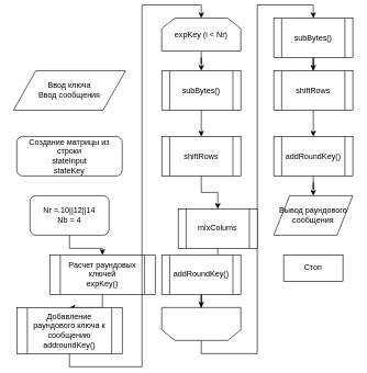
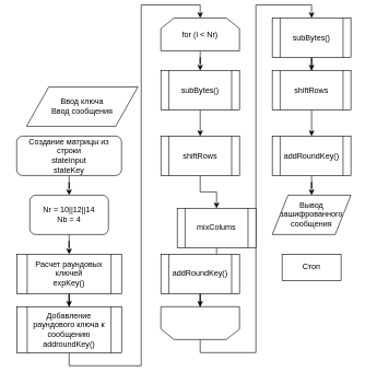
- <mxCell id="12" value="expKey (i &amp;lt; Nr)" style="shape=loopLimit;whiteSpace=wrap;html=1;" vertex="1" parent="1"><mxGeometry x="245" y="20" width="120" height="50" as="geometry" /></mxCell>
+ <mxCell id="12" value="for (i &amp;lt; Nr)" style="shape=loopLimit;whiteSpace=wrap;html=1;" vertex="1" parent="1"><mxGeometry x="245" y="20" width="120" height="50" as="geometry" /></mxCell>
- <mxCell id="2" value="Ввод ключа&lt;br&gt;Ввод сообщения" style="shape=parallelogram;perimeter=parallelogramPerimeter;whiteSpace=wrap;html=1;" vertex="1" parent="1"><mxGeometry x="20" y="100" width="170" height="60" as="geometry" /></mxCell>
+ <mxCell id="2" value="Ввод ключа&lt;br&gt;Ввод сообщения" style="shape=parallelogram;perimeter=parallelogramPerimeter;whiteSpace=wrap;html=1;" vertex="1" parent="1"><mxGeometry x="40" y="125" width="170" height="60" as="geometry" /></mxCell>
+ <mxCell id="3" value="" style="edgeStyle=orthogonalEdgeStyle;rounded=0;orthogonalLoop=1;jettySize=auto;html=1;" edge="1" parent="1" source="4" target="10"><mxGeometry relative="1" as="geometry" /></mxCell>
- <mxCell id="29" value="Вывод раундового сообщения" style="shape=parallelogram;perimeter=parallelogramPerimeter;whiteSpace=wrap;html=1;" vertex="1" parent="1"><mxGeometry x="415" y="290" width="120" height="60" as="geometry" /></mxCell>
+ <mxCell id="29" value="Вывод зашифрованного сообщения" style="shape=parallelogram;perimeter=parallelogramPerimeter;whiteSpace=wrap;html=1;" vertex="1" parent="1"><mxGeometry x="415" y="290" width="120" height="60" as="geometry" /></mxCell>
- <mxCell id="6" value="Расчет раундовых ключей&lt;br&gt;expKey()" style="shape=process;whiteSpace=wrap;html=1;backgroundOutline=1;" vertex="1" parent="1"><mxGeometry x="75" y="380" width="160" height="60" as="geometry" /></mxCell>
+ <mxCell id="6" value="Расчет раундовых ключей&lt;br&gt;expKey()" style="shape=process;whiteSpace=wrap;html=1;backgroundOutline=1;" vertex="1" parent="1"><mxGeometry x="25" y="380" width="160" height="60" as="geometry" /></mxCell>
